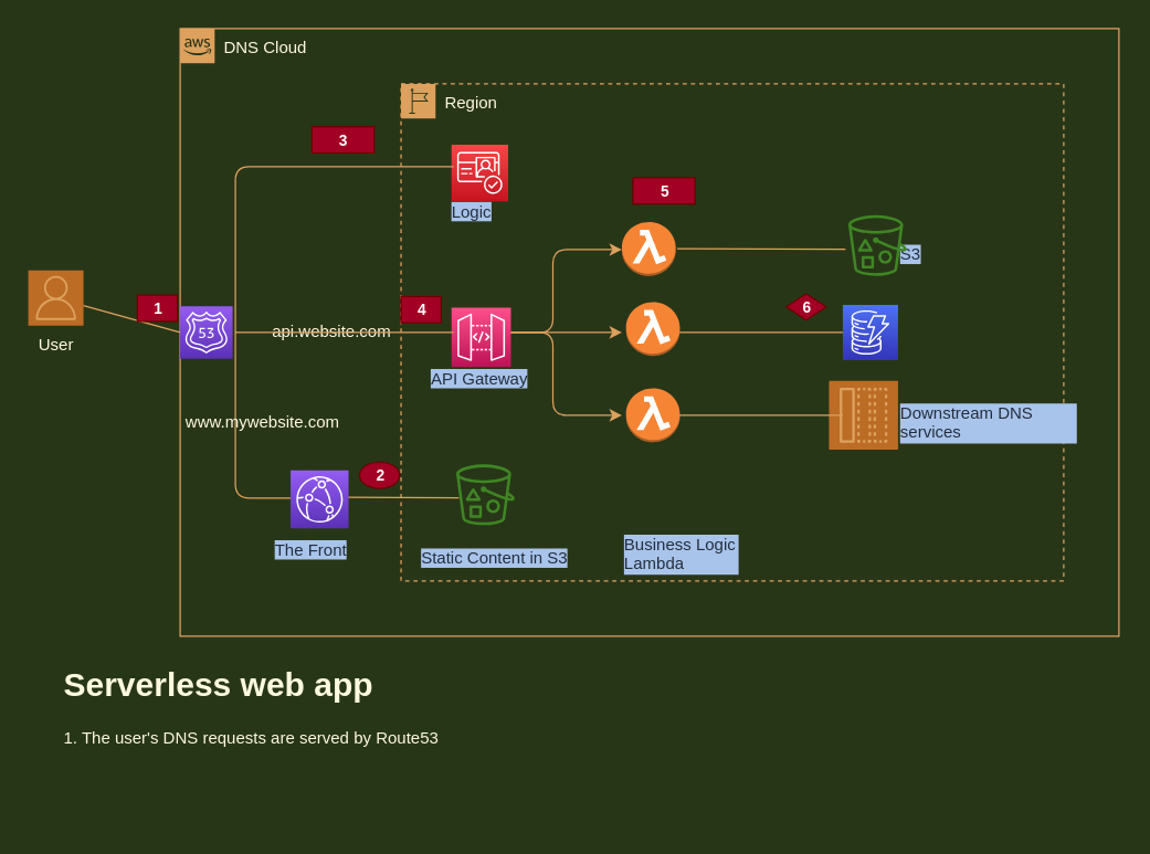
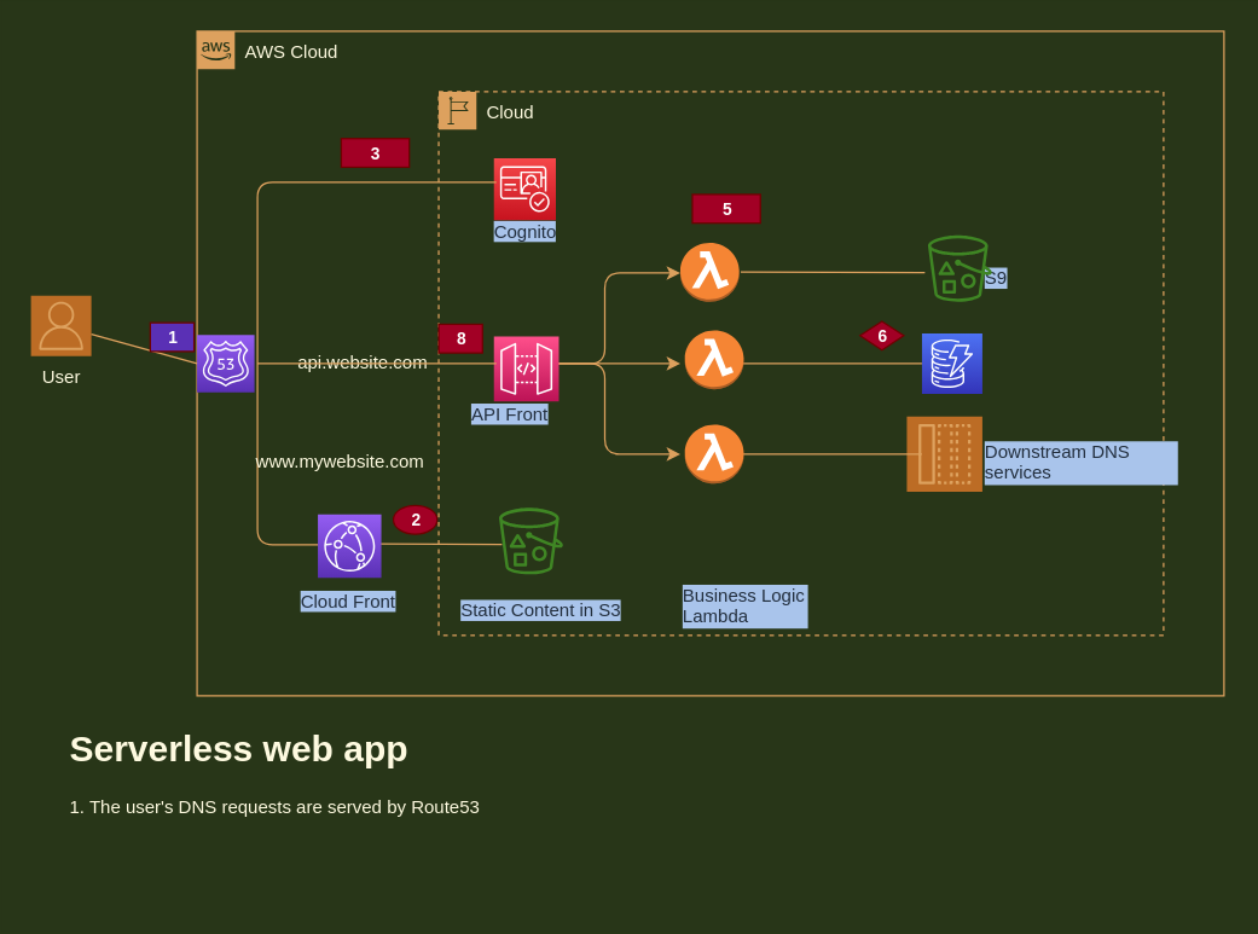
- <mxCell id="2" value="DNS Cloud" style="points=[[0,0],[0.25,0],[0.5,0],[0.75,0],[1,0],[1,0.25],[1,0.5],[1,0.75],[1,1],[0.75,1],[0.5,1],[0.25,1],[0,1],[0,0.75],[0,0.5],[0,0.25]];outlineConnect=0;html=1;whiteSpace=wrap;fontSize=12;fontStyle=0;container=1;pointerEvents=0;collapsible=0;recursiveResize=0;shape=mxgraph.aws4.group;grIcon=mxgraph.aws4.group_aws_cloud_alt;fillColor=none;verticalAlign=top;align=left;spacingLeft=30;dashed=0;strokeColor=#DDA15E;fontColor=#FEFAE0;" parent="1" vertex="1"><mxGeometry x="130" y="20" width="680" height="440" as="geometry" /></mxCell>
+ <mxCell id="2" value="AWS Cloud" style="points=[[0,0],[0.25,0],[0.5,0],[0.75,0],[1,0],[1,0.25],[1,0.5],[1,0.75],[1,1],[0.75,1],[0.5,1],[0.25,1],[0,1],[0,0.75],[0,0.5],[0,0.25]];outlineConnect=0;html=1;whiteSpace=wrap;fontSize=12;fontStyle=0;container=1;pointerEvents=0;collapsible=0;recursiveResize=0;shape=mxgraph.aws4.group;grIcon=mxgraph.aws4.group_aws_cloud_alt;fillColor=none;verticalAlign=top;align=left;spacingLeft=30;dashed=0;strokeColor=#DDA15E;fontColor=#FEFAE0;" parent="1" vertex="1"><mxGeometry x="130" y="20" width="680" height="440" as="geometry" /></mxCell>
- <mxCell id="13" value="Region" style="points=[[0,0],[0.25,0],[0.5,0],[0.75,0],[1,0],[1,0.25],[1,0.5],[1,0.75],[1,1],[0.75,1],[0.5,1],[0.25,1],[0,1],[0,0.75],[0,0.5],[0,0.25]];outlineConnect=0;html=1;whiteSpace=wrap;fontSize=12;fontStyle=0;container=1;pointerEvents=0;collapsible=0;recursiveResize=0;shape=mxgraph.aws4.group;grIcon=mxgraph.aws4.group_region;fillColor=none;verticalAlign=top;align=left;spacingLeft=30;dashed=1;strokeColor=#DDA15E;fontColor=#FEFAE0;" parent="1" vertex="1"><mxGeometry x="290" y="60" width="480" height="360" as="geometry" /></mxCell>
+ <mxCell id="13" value="Cloud" style="points=[[0,0],[0.25,0],[0.5,0],[0.75,0],[1,0],[1,0.25],[1,0.5],[1,0.75],[1,1],[0.75,1],[0.5,1],[0.25,1],[0,1],[0,0.75],[0,0.5],[0,0.25]];outlineConnect=0;html=1;whiteSpace=wrap;fontSize=12;fontStyle=0;container=1;pointerEvents=0;collapsible=0;recursiveResize=0;shape=mxgraph.aws4.group;grIcon=mxgraph.aws4.group_region;fillColor=none;verticalAlign=top;align=left;spacingLeft=30;dashed=1;strokeColor=#DDA15E;fontColor=#FEFAE0;" parent="1" vertex="1"><mxGeometry x="290" y="60" width="480" height="360" as="geometry" /></mxCell>
- <mxCell id="21" value="&lt;span style=&quot;color: rgb(35, 47, 62); font-family: helvetica; font-size: 12px; font-style: normal; font-weight: 400; letter-spacing: normal; text-align: center; text-indent: 0px; text-transform: none; word-spacing: 0px; display: inline; float: none;&quot;&gt;Logic&lt;/span&gt;" style="text;whiteSpace=wrap;html=1;fontColor=#FEFAE0;labelBackgroundColor=#A9C4EB;" parent="13" vertex="1"><mxGeometry x="35.2" y="79" width="51.92" height="26" as="geometry" /></mxCell>
+ <mxCell id="21" value="&lt;span style=&quot;color: rgb(35, 47, 62); font-family: helvetica; font-size: 12px; font-style: normal; font-weight: 400; letter-spacing: normal; text-align: center; text-indent: 0px; text-transform: none; word-spacing: 0px; display: inline; float: none;&quot;&gt;Cognito&lt;/span&gt;" style="text;whiteSpace=wrap;html=1;fontColor=#FEFAE0;labelBackgroundColor=#A9C4EB;" parent="13" vertex="1"><mxGeometry x="35.2" y="79" width="51.92" height="26" as="geometry" /></mxCell>
- <mxCell id="25" value="&lt;span style=&quot;color: rgb(35, 47, 62); font-family: helvetica; font-size: 12px; font-style: normal; font-weight: 400; letter-spacing: normal; text-align: center; text-indent: 0px; text-transform: none; word-spacing: 0px; display: inline; float: none;&quot;&gt;S3&lt;/span&gt;" style="text;whiteSpace=wrap;html=1;fontColor=#FEFAE0;labelBackgroundColor=#A9C4EB;" parent="13" vertex="1"><mxGeometry x="360" y="110" width="34" height="26" as="geometry" /></mxCell>
+ <mxCell id="25" value="&lt;span style=&quot;color: rgb(35, 47, 62); font-family: helvetica; font-size: 12px; font-style: normal; font-weight: 400; letter-spacing: normal; text-align: center; text-indent: 0px; text-transform: none; word-spacing: 0px; display: inline; float: none;&quot;&gt;S9&lt;/span&gt;" style="text;whiteSpace=wrap;html=1;fontColor=#FEFAE0;labelBackgroundColor=#A9C4EB;" parent="13" vertex="1"><mxGeometry x="360" y="110" width="34" height="26" as="geometry" /></mxCell>
- <mxCell id="41" value="1" style="dashed=0;html=1;align=center;arcSize=10;fontStyle=1;fontSize=11;shadow=0;fillColor=#a20025;strokeColor=#6F0000;fontColor=#ffffff;" parent="1" vertex="1"><mxGeometry x="99" y="213" width="29" height="19" as="geometry" /></mxCell>
+ <mxCell id="41" value="1" style="dashed=0;html=1;align=center;arcSize=10;fontStyle=1;fontSize=11;shadow=0;fillColor=#5a30b5;strokeColor=#6F0000;fontColor=#ffffff;" parent="1" vertex="1"><mxGeometry x="99" y="213" width="29" height="19" as="geometry" /></mxCell>
- <mxCell id="35" value="4" style="dashed=0;html=1;align=center;arcSize=10;fontStyle=1;fontSize=11;shadow=0;fillColor=#a20025;strokeColor=#6F0000;fontColor=#ffffff;" vertex="1" parent="13"><mxGeometry y="154" width="29" height="19" as="geometry" /></mxCell>
+ <mxCell id="35" value="8" style="dashed=0;html=1;align=center;arcSize=10;fontStyle=1;fontSize=11;shadow=0;fillColor=#a20025;strokeColor=#6F0000;fontColor=#ffffff;" vertex="1" parent="13"><mxGeometry y="154" width="29" height="19" as="geometry" /></mxCell>
- <mxCell id="20" value="&lt;span style=&quot;color: rgb(35, 47, 62); font-family: helvetica; font-size: 12px; font-style: normal; font-weight: 400; letter-spacing: normal; text-align: center; text-indent: 0px; text-transform: none; word-spacing: 0px; display: inline; float: none;&quot;&gt;API Gateway&lt;/span&gt;" style="text;whiteSpace=wrap;html=1;fontColor=#FEFAE0;labelBackgroundColor=#A9C4EB;" parent="13" vertex="1"><mxGeometry x="20" y="200" width="79" height="28" as="geometry" /></mxCell>
+ <mxCell id="20" value="&lt;span style=&quot;color: rgb(35, 47, 62); font-family: helvetica; font-size: 12px; font-style: normal; font-weight: 400; letter-spacing: normal; text-align: center; text-indent: 0px; text-transform: none; word-spacing: 0px; display: inline; float: none;&quot;&gt;API Front&lt;/span&gt;" style="text;whiteSpace=wrap;html=1;fontColor=#FEFAE0;labelBackgroundColor=#A9C4EB;" parent="13" vertex="1"><mxGeometry x="20" y="200" width="79" height="28" as="geometry" /></mxCell>
- <mxCell id="5" value="www.mywebsite.com" style="text;html=1;strokeColor=none;fillColor=none;align=center;verticalAlign=middle;whiteSpace=wrap;fontColor=#FEFAE0;" parent="2" vertex="1"><mxGeometry x="30" y="270" width="60" height="30" as="geometry" /></mxCell>
+ <mxCell id="5" value="www.mywebsite.com" style="text;html=1;strokeColor=none;fillColor=none;align=center;verticalAlign=middle;whiteSpace=wrap;fontColor=#FEFAE0;" parent="2" vertex="1"><mxGeometry x="65" y="270" width="60" height="30" as="geometry" /></mxCell>
- <mxCell id="7" value="&lt;span style=&quot;color: rgb(35, 47, 62); font-family: helvetica; font-size: 12px; font-style: normal; font-weight: 400; letter-spacing: normal; text-align: center; text-indent: 0px; text-transform: none; word-spacing: 0px; display: inline; float: none;&quot;&gt;The Front&lt;/span&gt;" style="text;whiteSpace=wrap;html=1;fontColor=#FEFAE0;labelBackgroundColor=#A9C4EB;" parent="2" vertex="1"><mxGeometry x="67" y="364" width="78" height="22" as="geometry" /></mxCell>
+ <mxCell id="7" value="&lt;span style=&quot;color: rgb(35, 47, 62); font-family: helvetica; font-size: 12px; font-style: normal; font-weight: 400; letter-spacing: normal; text-align: center; text-indent: 0px; text-transform: none; word-spacing: 0px; display: inline; float: none;&quot;&gt;Cloud Front&lt;/span&gt;" style="text;whiteSpace=wrap;html=1;fontColor=#FEFAE0;labelBackgroundColor=#A9C4EB;" parent="2" vertex="1"><mxGeometry x="67" y="364" width="78" height="22" as="geometry" /></mxCell>
